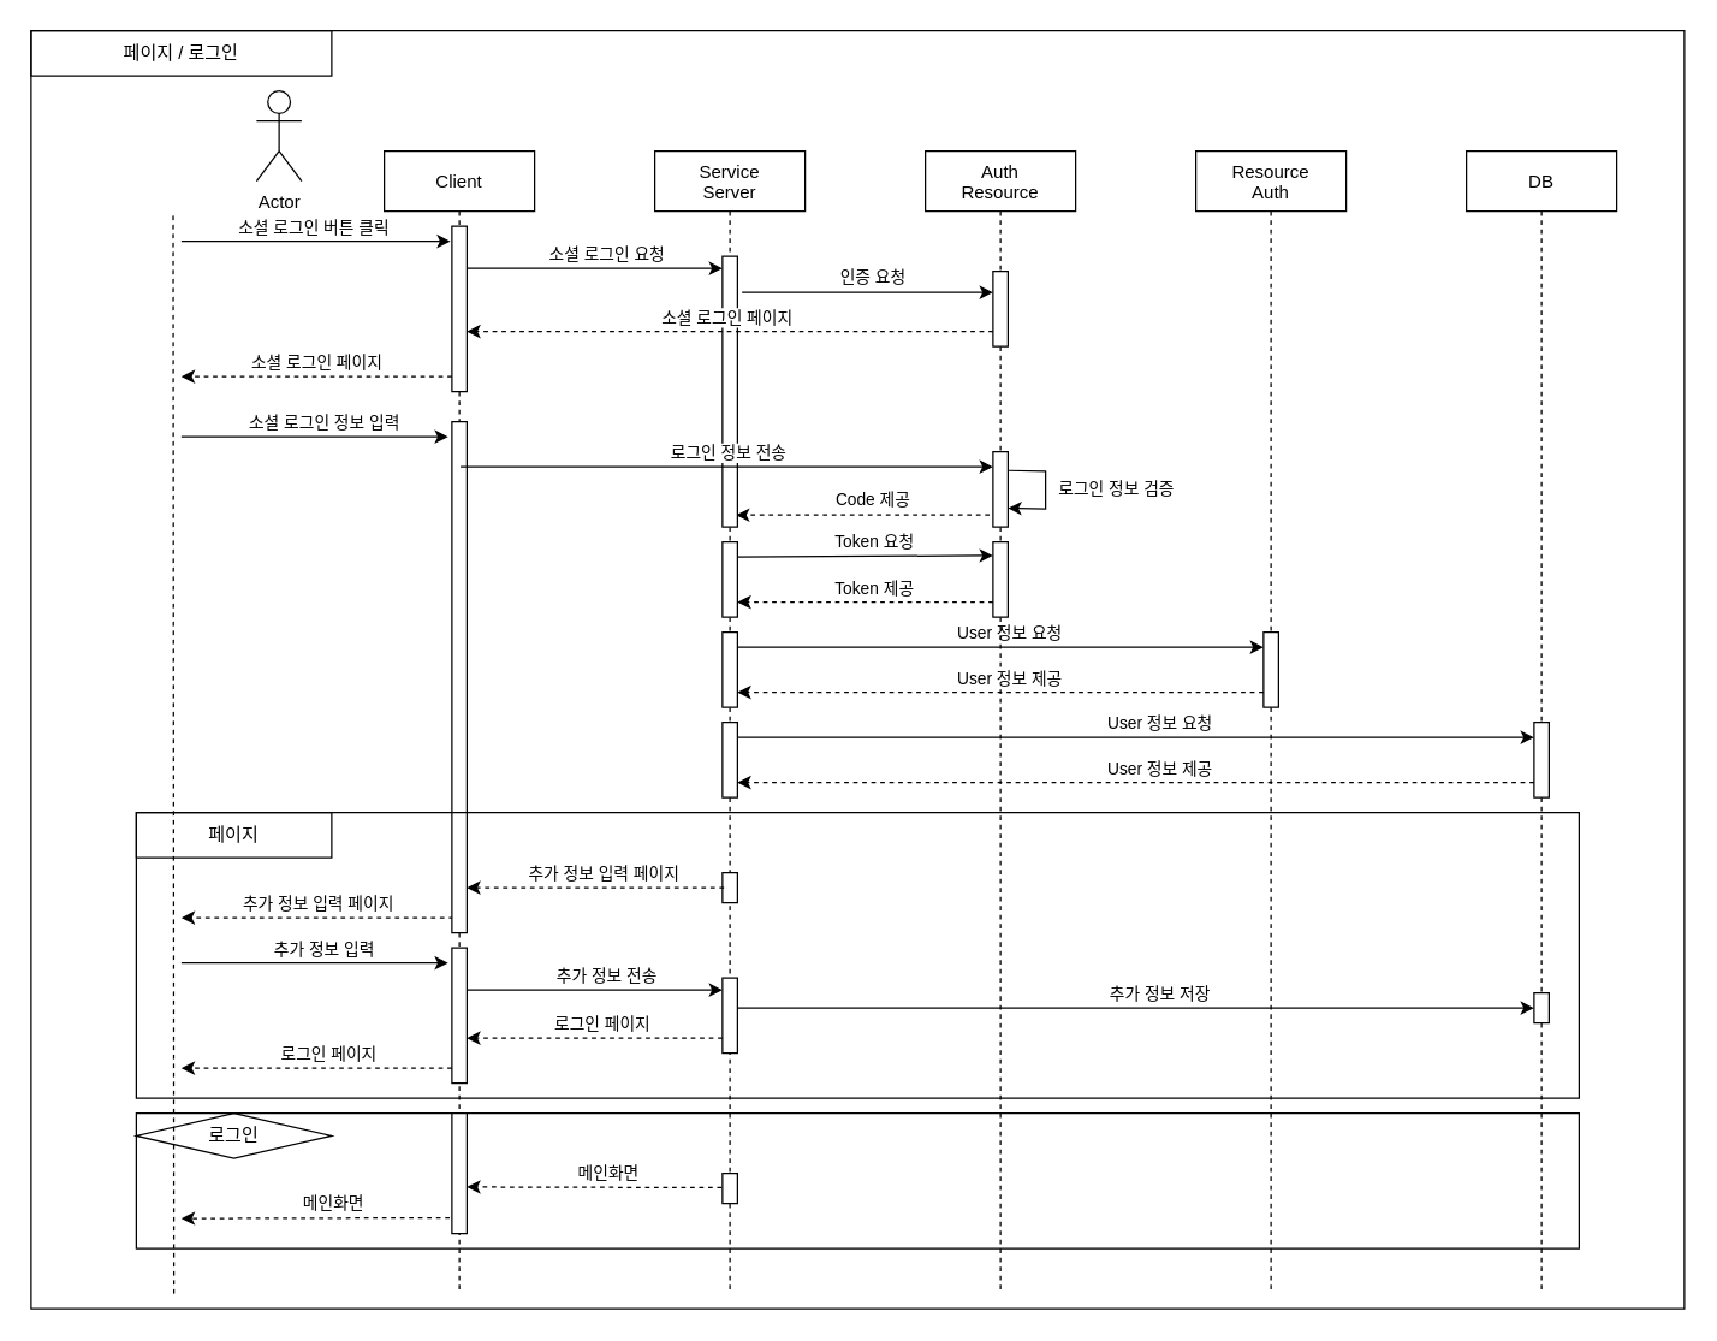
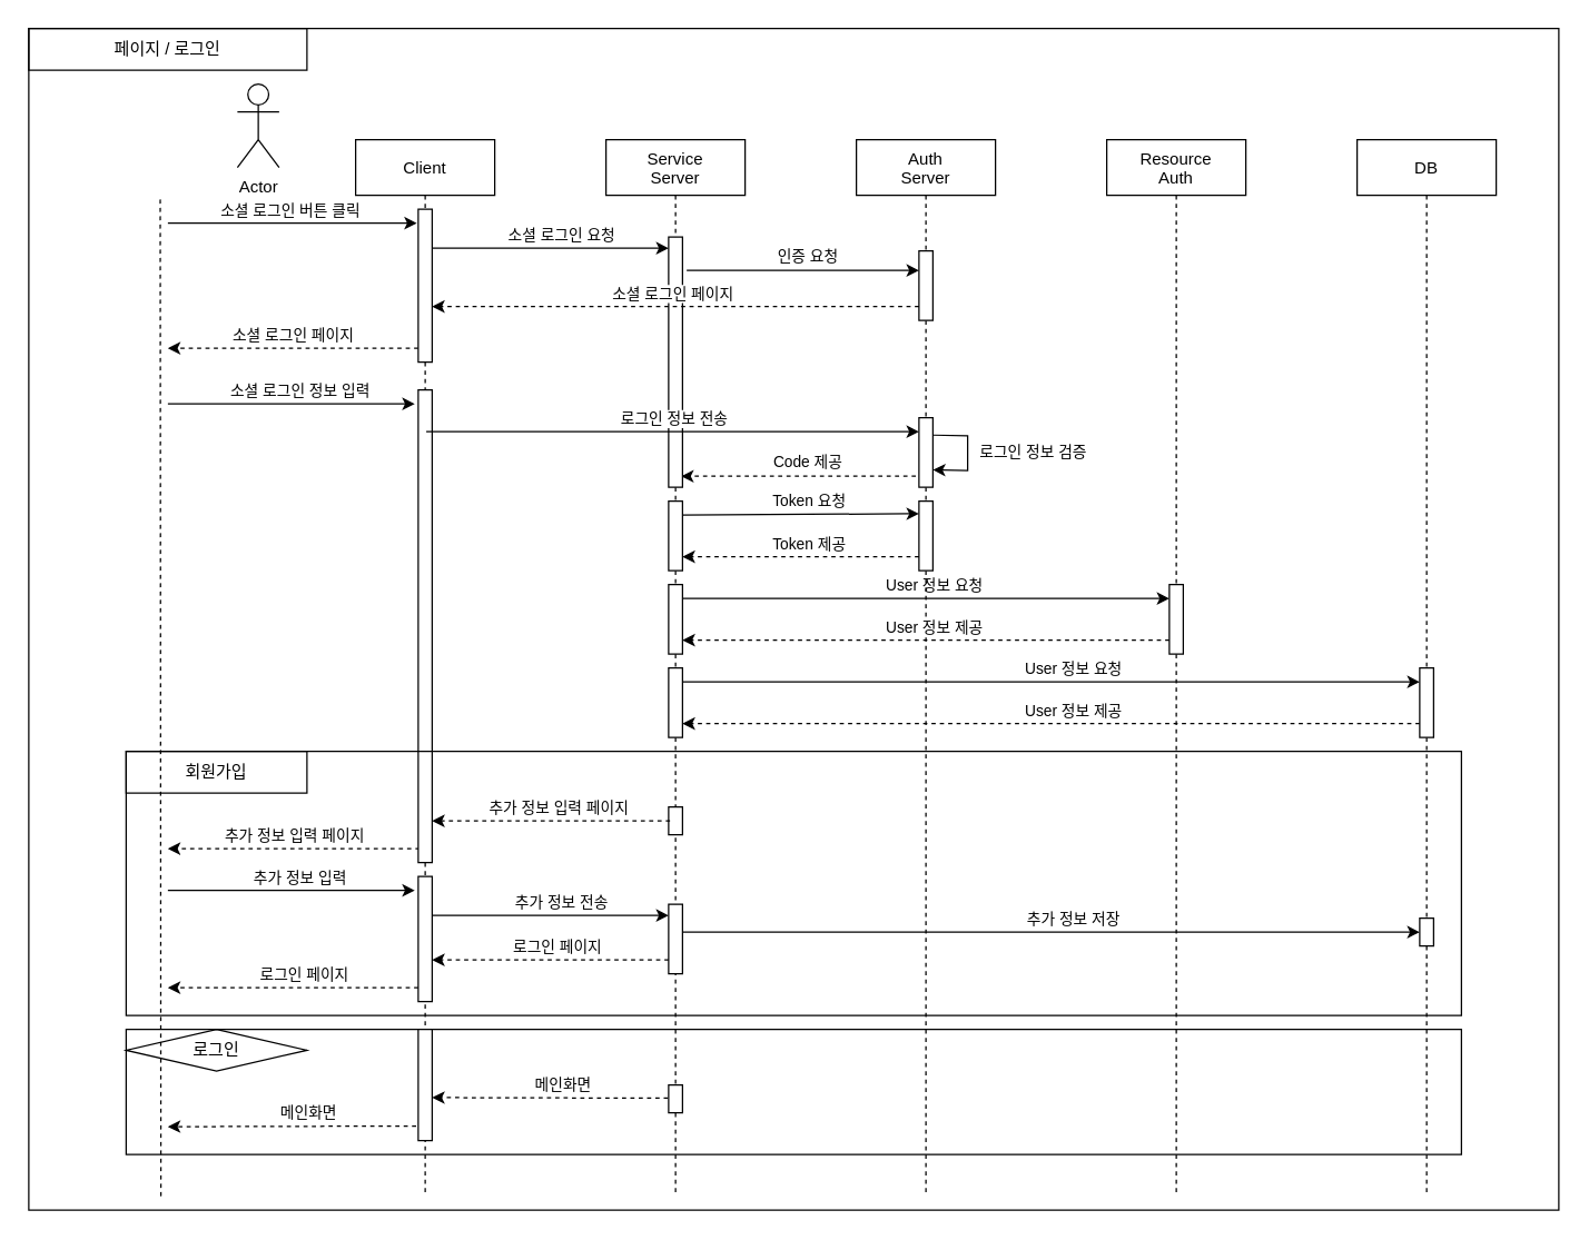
- <mxCell id="25" value="Auth&#10;Resource" style="shape=umlLifeline;perimeter=lifelinePerimeter;container=1;collapsible=0;recursiveResize=0;rounded=0;shadow=0;strokeWidth=1;" vertex="1" parent="1"><mxGeometry x="615" y="100" width="100" height="760" as="geometry" /></mxCell>
+ <mxCell id="25" value="Auth&#10;Server" style="shape=umlLifeline;perimeter=lifelinePerimeter;container=1;collapsible=0;recursiveResize=0;rounded=0;shadow=0;strokeWidth=1;" vertex="1" parent="1"><mxGeometry x="615" y="100" width="100" height="760" as="geometry" /></mxCell>
- <mxCell id="70" value="페이지" style="rounded=0;whiteSpace=wrap;html=1;fillColor=none;" vertex="1" parent="1"><mxGeometry x="90" y="540" width="130" height="30" as="geometry" /></mxCell>
+ <mxCell id="70" value="회원가입" style="rounded=0;whiteSpace=wrap;html=1;fillColor=none;" vertex="1" parent="1"><mxGeometry x="90" y="540" width="130" height="30" as="geometry" /></mxCell>
